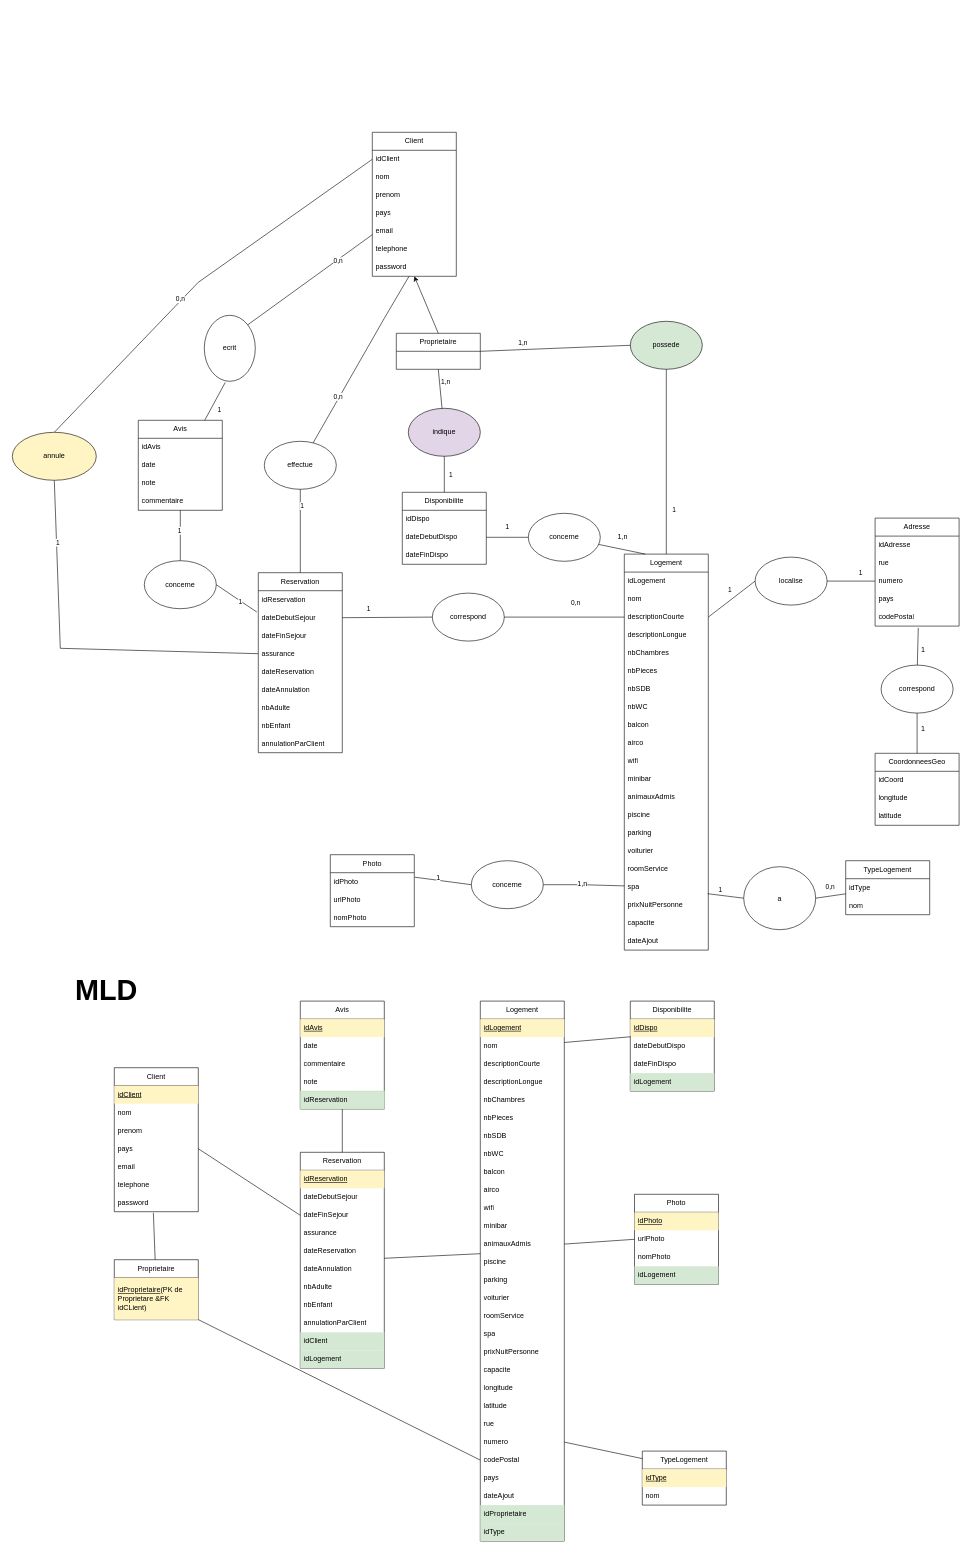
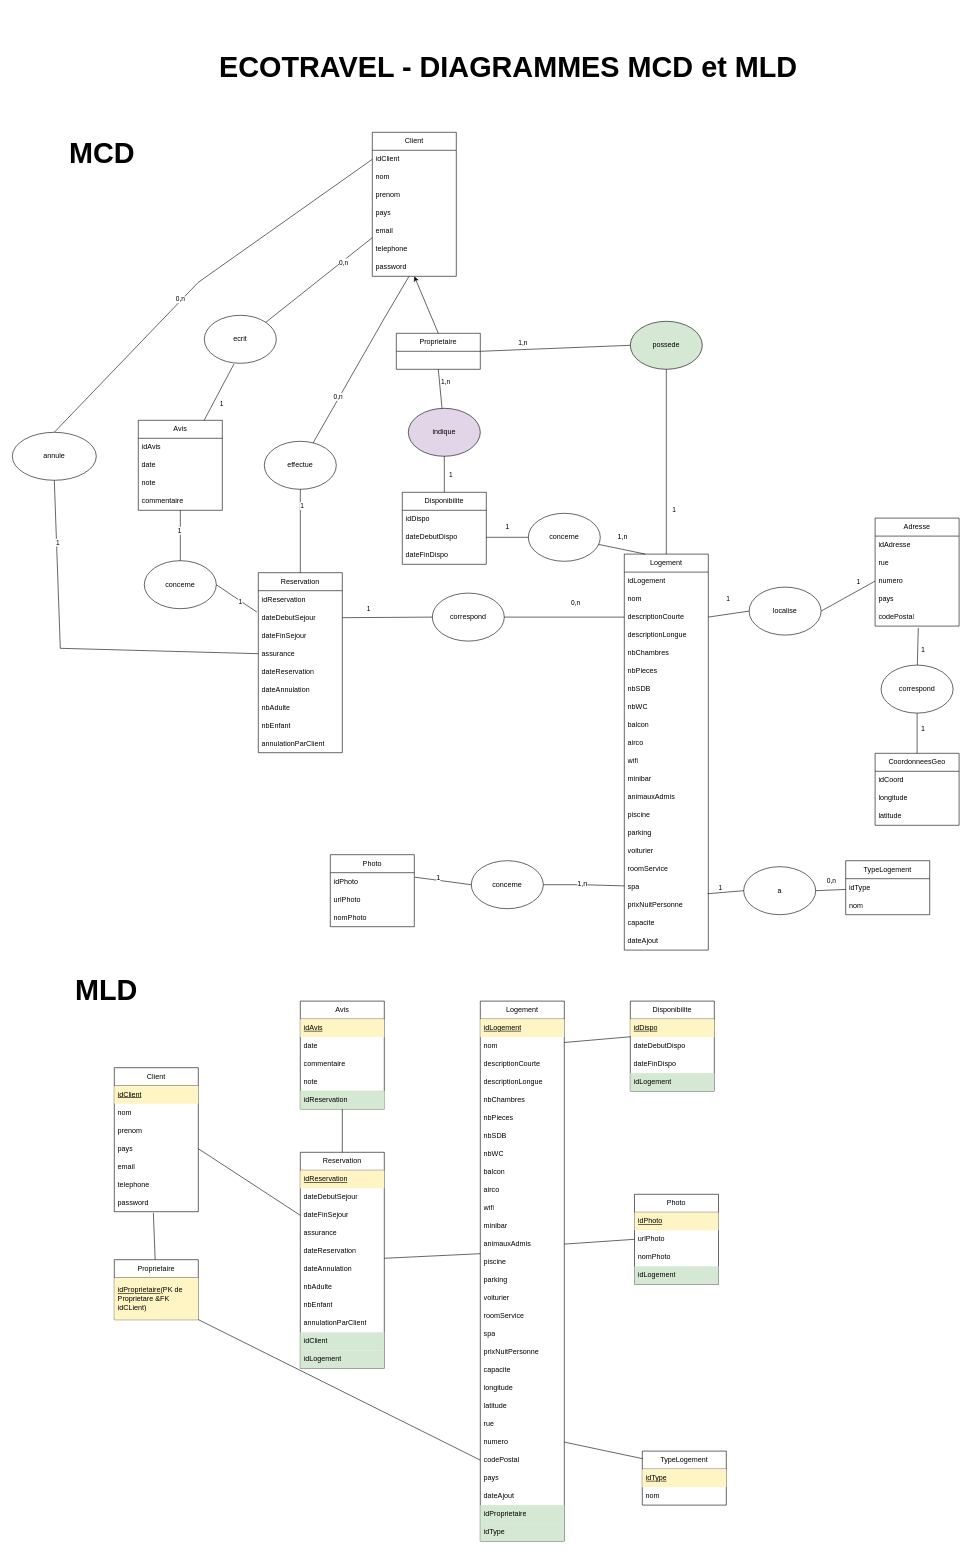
+ <mxCell id="192" value="&lt;font style=&quot;font-size: 48px;&quot;&gt;&lt;br&gt;&lt;/font&gt;&lt;h1&gt;&lt;font style=&quot;font-size: 36px;&quot; size=&quot;3&quot;&gt;&lt;font style=&quot;font-size: 48px;&quot;&gt;ECOTRAVEL - DIAGRAMMES MCD et MLD&lt;/font&gt;&lt;/font&gt;&lt;/h1&gt;" style="text;html=1;strokeColor=none;fillColor=none;spacing=5;spacingTop=-20;whiteSpace=wrap;overflow=hidden;rounded=0;" vertex="1" parent="1"><mxGeometry x="360" y="20" width="1000" height="170" as="geometry" /></mxCell>
+ <mxCell id="118" value="&lt;h1&gt;&lt;font style=&quot;font-size: 36px;&quot;&gt;&lt;font style=&quot;font-size: 48px;&quot;&gt;MCD&lt;/font&gt;&lt;/font&gt;&lt;/h1&gt;" style="text;html=1;strokeColor=none;fillColor=none;spacing=5;spacingTop=-20;whiteSpace=wrap;overflow=hidden;rounded=0;" parent="1" vertex="1"><mxGeometry x="110" y="220" width="130" height="70" as="geometry" /></mxCell>
- <mxCell id="104" value="ecrit" style="ellipse;whiteSpace=wrap;html=1;" parent="1" vertex="1"><mxGeometry x="340" y="525" width="85" height="110" as="geometry" /></mxCell>
+ <mxCell id="104" value="ecrit" style="ellipse;whiteSpace=wrap;html=1;" parent="1" vertex="1"><mxGeometry x="340" y="525" width="120" height="80" as="geometry" /></mxCell>
- <mxCell id="207" value="annule" style="ellipse;whiteSpace=wrap;html=1;fillColor=#fff4c3;" parent="1" vertex="1"><mxGeometry x="20" y="720" width="140" height="80" as="geometry" /></mxCell>
+ <mxCell id="207" value="annule" style="ellipse;whiteSpace=wrap;html=1;" parent="1" vertex="1"><mxGeometry x="20" y="720" width="140" height="80" as="geometry" /></mxCell>
- <mxCell id="42" value="localise" style="ellipse;whiteSpace=wrap;html=1;" parent="1" vertex="1"><mxGeometry x="1258" y="928" width="120" height="80" as="geometry" /></mxCell>
+ <mxCell id="42" value="localise" style="ellipse;whiteSpace=wrap;html=1;" parent="1" vertex="1"><mxGeometry x="1248" y="978" width="120" height="80" as="geometry" /></mxCell>
- <mxCell id="93" value="a" style="ellipse;whiteSpace=wrap;html=1;" parent="1" vertex="1"><mxGeometry x="1239" y="1444" width="120" height="105" as="geometry" /></mxCell>
+ <mxCell id="93" value="a" style="ellipse;whiteSpace=wrap;html=1;" parent="1" vertex="1"><mxGeometry x="1239" y="1444" width="120" height="80" as="geometry" /></mxCell>
